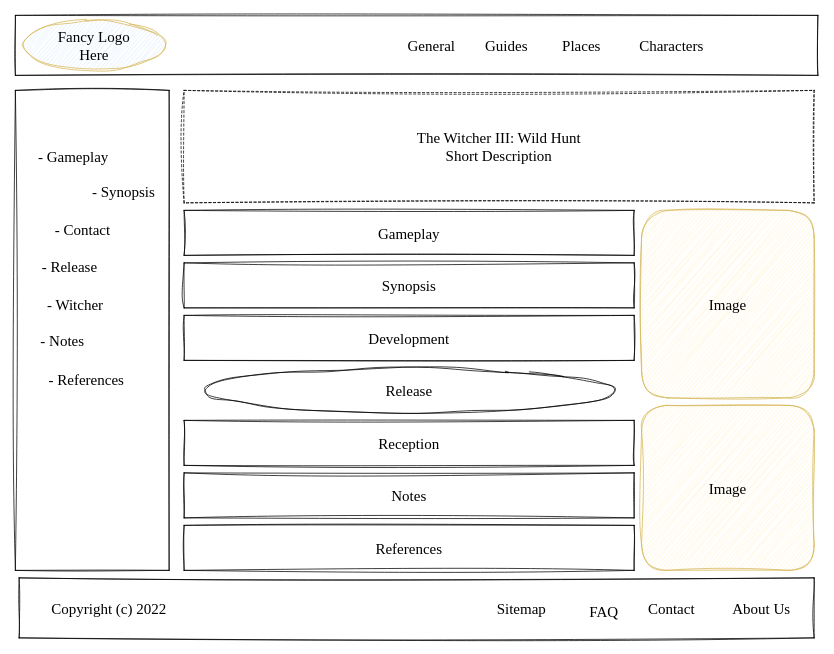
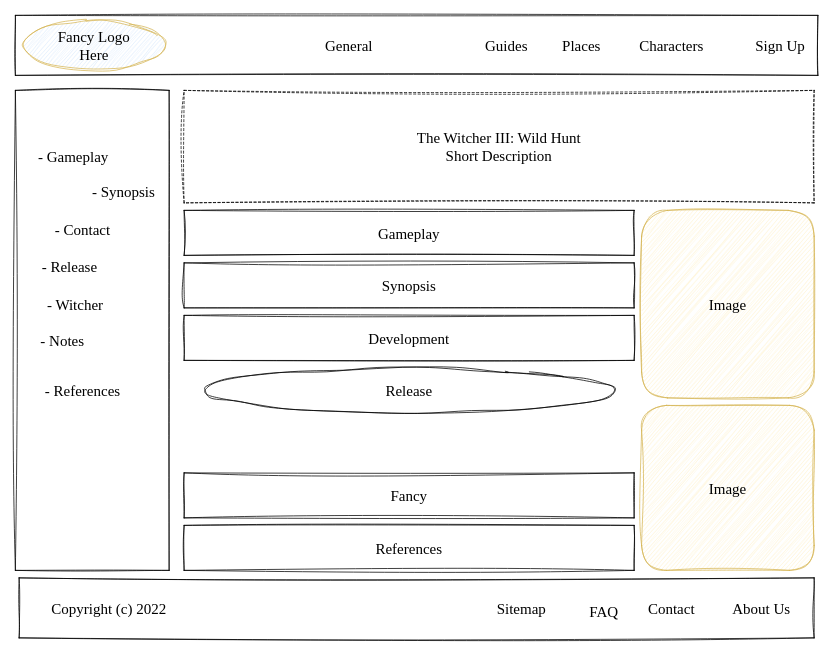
- <mxCell id="20" value="General" style="text;html=1;strokeColor=none;fillColor=none;align=center;verticalAlign=middle;whiteSpace=wrap;rounded=0;sketch=1;hachureGap=4;jiggle=2;fontFamily=Architects Daughter;fontSource=https%3A%2F%2Ffonts.googleapis.com%2Fcss%3Ffamily%3DArchitects%2BDaughter;fontSize=20;" vertex="1" parent="1"><mxGeometry x="545" y="45" width="60" height="30" as="geometry" /></mxCell>
+ <mxCell id="20" value="General" style="text;html=1;strokeColor=none;fillColor=none;align=center;verticalAlign=middle;whiteSpace=wrap;rounded=0;sketch=1;hachureGap=4;jiggle=2;fontFamily=Architects Daughter;fontSource=https%3A%2F%2Ffonts.googleapis.com%2Fcss%3Ffamily%3DArchitects%2BDaughter;fontSize=20;" vertex="1" parent="1"><mxGeometry x="435" y="45" width="60" height="30" as="geometry" /></mxCell>
+ <mxCell id="23" value="Sign Up" style="text;strokeColor=none;fillColor=none;html=1;align=center;verticalAlign=middle;whiteSpace=wrap;rounded=0;sketch=1;hachureGap=4;jiggle=2;fontFamily=Architects Daughter;fontSource=https%3A%2F%2Ffonts.googleapis.com%2Fcss%3Ffamily%3DArchitects%2BDaughter;fontSize=20;" vertex="1" parent="1"><mxGeometry x="1005" y="45" width="70" height="30" as="geometry" /></mxCell>
- <mxCell id="22" value="- References" style="text;html=1;strokeColor=none;fillColor=none;align=center;verticalAlign=middle;whiteSpace=wrap;rounded=0;sketch=1;hachureGap=4;jiggle=2;fontFamily=Architects Daughter;fontSource=https%3A%2F%2Ffonts.googleapis.com%2Fcss%3Ffamily%3DArchitects%2BDaughter;fontSize=20;" vertex="1" parent="1"><mxGeometry x="45" y="490" width="140" height="30" as="geometry" /></mxCell>
+ <mxCell id="22" value="- References" style="text;html=1;strokeColor=none;fillColor=none;align=center;verticalAlign=middle;whiteSpace=wrap;rounded=0;sketch=1;hachureGap=4;jiggle=2;fontFamily=Architects Daughter;fontSource=https%3A%2F%2Ffonts.googleapis.com%2Fcss%3Ffamily%3DArchitects%2BDaughter;fontSize=20;" vertex="1" parent="1"><mxGeometry x="40" y="505" width="140" height="30" as="geometry" /></mxCell>
- <mxCell id="30" value="Reception" style="rounded=0;whiteSpace=wrap;html=1;sketch=1;hachureGap=4;jiggle=2;fontFamily=Architects Daughter;fontSource=https%3A%2F%2Ffonts.googleapis.com%2Fcss%3Ffamily%3DArchitects%2BDaughter;fontSize=20;" vertex="1" parent="1"><mxGeometry x="245" y="560" width="600" height="60" as="geometry" /></mxCell>
- <mxCell id="31" value="Notes" style="rounded=0;whiteSpace=wrap;html=1;sketch=1;hachureGap=4;jiggle=2;fontFamily=Architects Daughter;fontSource=https%3A%2F%2Ffonts.googleapis.com%2Fcss%3Ffamily%3DArchitects%2BDaughter;fontSize=20;" vertex="1" parent="1"><mxGeometry x="245" y="630" width="600" height="60" as="geometry" /></mxCell>
+ <mxCell id="31" value="Fancy" style="rounded=0;whiteSpace=wrap;html=1;sketch=1;hachureGap=4;jiggle=2;fontFamily=Architects Daughter;fontSource=https%3A%2F%2Ffonts.googleapis.com%2Fcss%3Ffamily%3DArchitects%2BDaughter;fontSize=20;" vertex="1" parent="1"><mxGeometry x="245" y="630" width="600" height="60" as="geometry" /></mxCell>
